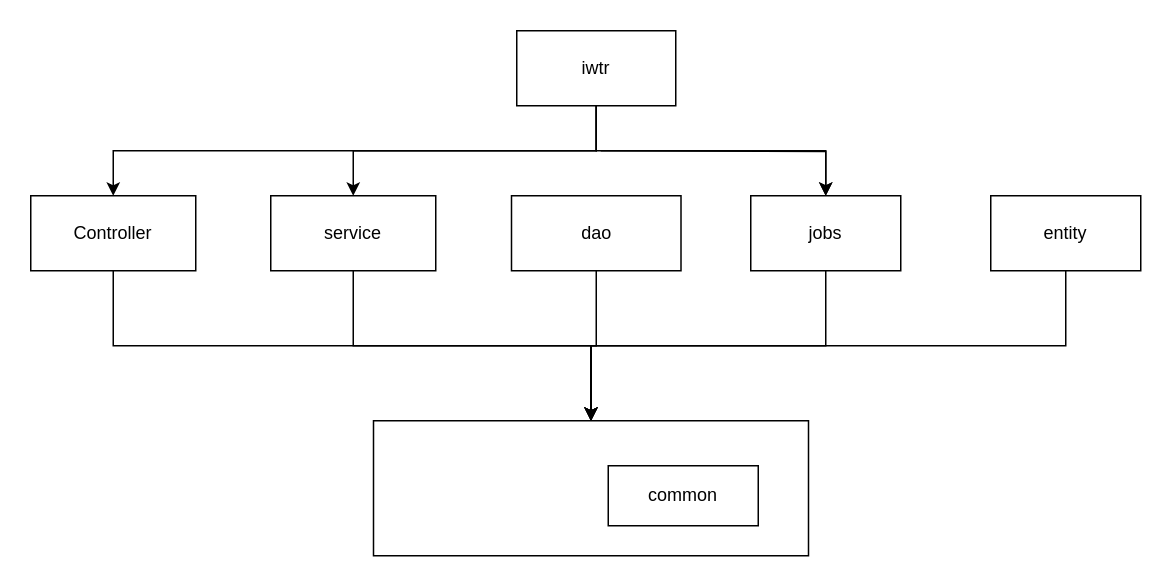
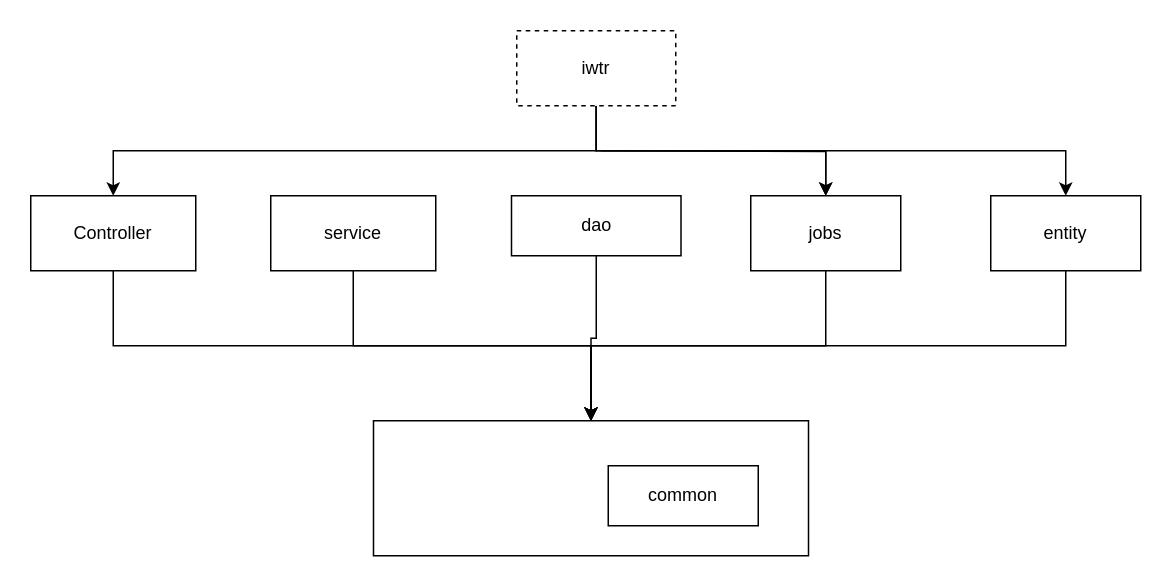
- <mxCell id="6" value="iwtr" style="rounded=0;whiteSpace=wrap;html=1;" vertex="1" parent="1"><mxGeometry x="344" y="20" width="106" height="50" as="geometry" /></mxCell>
+ <mxCell id="6" value="iwtr" style="rounded=0;whiteSpace=wrap;html=1;dashed=1;" vertex="1" parent="1"><mxGeometry x="344" y="20" width="106" height="50" as="geometry" /></mxCell>
- <mxCell id="5" style="edgeStyle=orthogonalEdgeStyle;rounded=0;orthogonalLoop=1;jettySize=auto;html=1;exitX=0.5;exitY=1;exitDx=0;exitDy=0;" edge="1" parent="1" source="6" target="10"><mxGeometry relative="1" as="geometry" /></mxCell>
+ <mxCell id="5" style="edgeStyle=orthogonalEdgeStyle;rounded=0;orthogonalLoop=1;jettySize=auto;html=1;exitX=0.5;exitY=1;exitDx=0;exitDy=0;" edge="1" parent="1" source="6" target="18"><mxGeometry relative="1" as="geometry" /></mxCell>
- <mxCell id="12" value="dao" style="rounded=0;whiteSpace=wrap;html=1;strokeColor=default;align=center;verticalAlign=middle;fontFamily=Helvetica;fontSize=12;fontColor=default;fillColor=default;" vertex="1" parent="1"><mxGeometry x="340.5" y="130" width="113" height="50" as="geometry" /></mxCell>
+ <mxCell id="12" value="dao" style="rounded=0;whiteSpace=wrap;html=1;strokeColor=default;align=center;verticalAlign=middle;fontFamily=Helvetica;fontSize=12;fontColor=default;fillColor=default;" vertex="1" parent="1"><mxGeometry x="340.5" y="130" width="113" height="40" as="geometry" /></mxCell>
